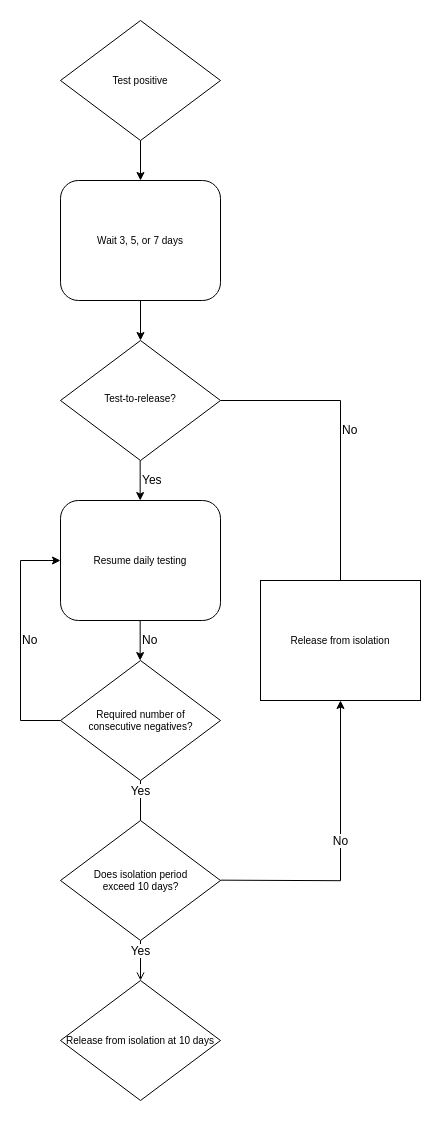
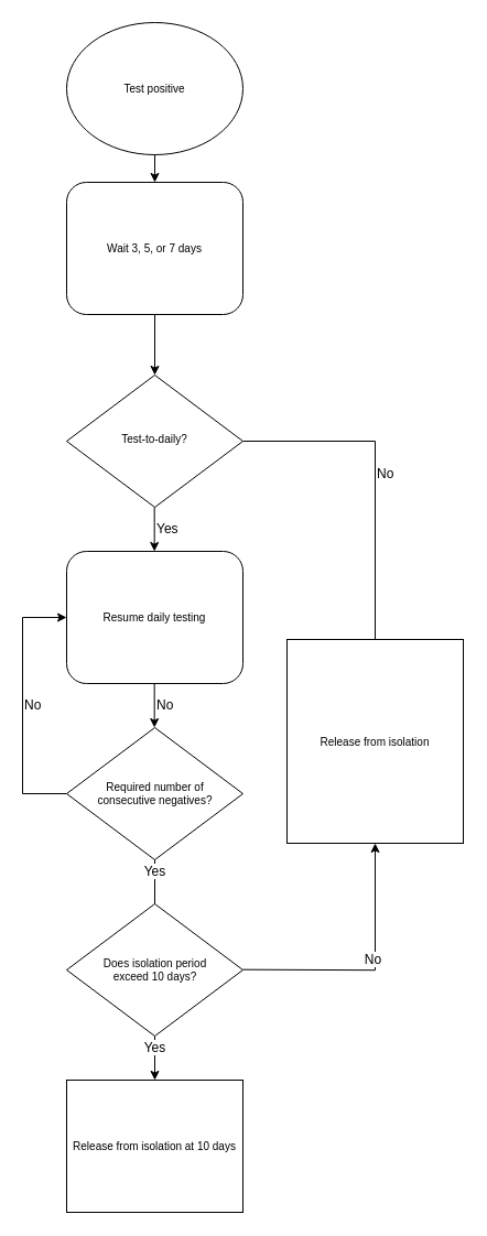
- <mxCell id="4" value="Test positive" style="rhombus;whiteSpace=wrap;html=1;fontSize=10;" vertex="1" parent="1"><mxGeometry x="60" y="20" width="160" height="120" as="geometry" /></mxCell>
+ <mxCell id="4" value="Test positive" style="ellipse;whiteSpace=wrap;html=1;fontSize=10;" vertex="1" parent="1"><mxGeometry x="60" y="20" width="160" height="120" as="geometry" /></mxCell>
- <mxCell id="3" value="&lt;font style=&quot;font-size: 10px;&quot;&gt;Wait 3, 5, or 7 days&lt;/font&gt;" style="rounded=1;whiteSpace=wrap;html=1;fontSize=10;" vertex="1" parent="1"><mxGeometry x="60" y="180" width="160" height="120" as="geometry" /></mxCell>
+ <mxCell id="3" value="&lt;font style=&quot;font-size: 10px;&quot;&gt;Wait 3, 5, or 7 days&lt;/font&gt;" style="rounded=1;whiteSpace=wrap;html=1;fontSize=10;" vertex="1" parent="1"><mxGeometry x="60" y="165" width="160" height="120" as="geometry" /></mxCell>
- <mxCell id="2" value="&lt;font style=&quot;font-size: 10px;&quot;&gt;Test-to-release?&lt;/font&gt;" style="rhombus;whiteSpace=wrap;html=1;shadow=0;fontFamily=Helvetica;fontSize=10;align=center;strokeWidth=1;spacing=6;spacingTop=-4;" parent="1" vertex="1"><mxGeometry x="60" y="340" width="160" height="120" as="geometry" /></mxCell>
+ <mxCell id="2" value="&lt;font style=&quot;font-size: 10px;&quot;&gt;Test-to-daily?&lt;/font&gt;" style="rhombus;whiteSpace=wrap;html=1;shadow=0;fontFamily=Helvetica;fontSize=10;align=center;strokeWidth=1;spacing=6;spacingTop=-4;" parent="1" vertex="1"><mxGeometry x="60" y="340" width="160" height="120" as="geometry" /></mxCell>
- <mxCell id="6" value="Release from isolation" style="rounded=0;whiteSpace=wrap;html=1;fontSize=10;" vertex="1" parent="1"><mxGeometry x="260" y="580" width="160" height="120" as="geometry" /></mxCell>
+ <mxCell id="6" value="Release from isolation" style="rounded=0;whiteSpace=wrap;html=1;fontSize=10;" vertex="1" parent="1"><mxGeometry x="260" y="580" width="160" height="185" as="geometry" /></mxCell>
- <mxCell id="7" value="Yes" style="edgeStyle=orthogonalEdgeStyle;rounded=0;orthogonalLoop=1;jettySize=auto;html=1;fontSize=12;labelPosition=center;verticalLabelPosition=top;align=center;verticalAlign=bottom;exitX=0.5;exitY=1;exitDx=0;exitDy=0;entryX=0.5;entryY=0;entryDx=0;entryDy=0;endArrow=open;" edge="1" parent="1" source="8" target="9"><mxGeometry relative="1" as="geometry"><Array as="points"><mxPoint x="140" y="980" /></Array></mxGeometry></mxCell>
+ <mxCell id="7" value="Yes" style="edgeStyle=orthogonalEdgeStyle;rounded=0;orthogonalLoop=1;jettySize=auto;html=1;fontSize=12;labelPosition=center;verticalLabelPosition=top;align=center;verticalAlign=bottom;exitX=0.5;exitY=1;exitDx=0;exitDy=0;entryX=0.5;entryY=0;entryDx=0;entryDy=0;" edge="1" parent="1" source="8" target="9"><mxGeometry relative="1" as="geometry"><Array as="points"><mxPoint x="140" y="980" /></Array></mxGeometry></mxCell>
- <mxCell id="9" value="Release from isolation at 10 days" style="rhombus;whiteSpace=wrap;html=1;fontSize=10;" vertex="1" parent="1"><mxGeometry x="60" y="980" width="160" height="120" as="geometry" /></mxCell>
+ <mxCell id="9" value="Release from isolation at 10 days" style="rounded=0;whiteSpace=wrap;html=1;fontSize=10;" vertex="1" parent="1"><mxGeometry x="60" y="980" width="160" height="120" as="geometry" /></mxCell>
